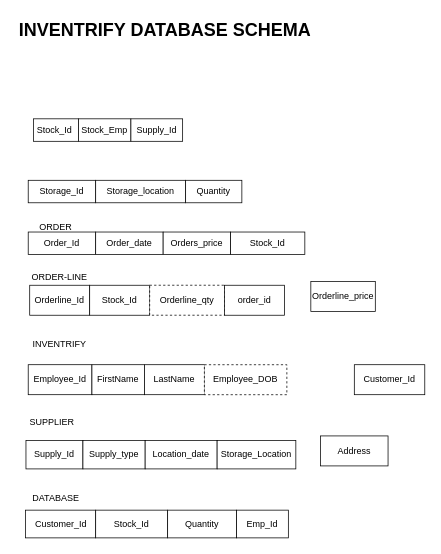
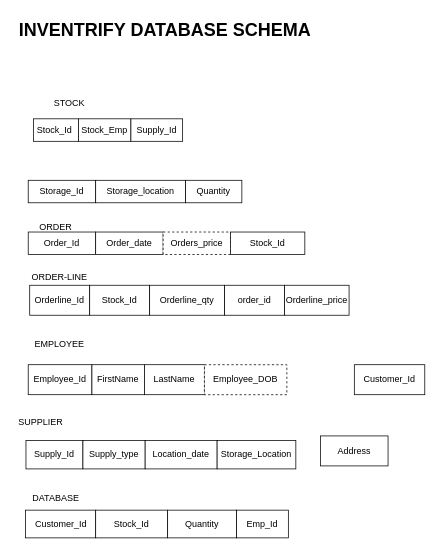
+ <mxCell id="3" value="STOCK" style="text;html=1;strokeColor=none;fillColor=none;align=center;verticalAlign=middle;whiteSpace=wrap;rounded=0;" parent="1" vertex="1"><mxGeometry x="62" y="123" width="60" height="30" as="geometry" /></mxCell>
- <mxCell id="11" value="Orders_price" style="rounded=0;whiteSpace=wrap;html=1;" parent="1" vertex="1"><mxGeometry x="217" y="309" width="90" height="30" as="geometry" /></mxCell>
+ <mxCell id="11" value="Orders_price" style="rounded=0;whiteSpace=wrap;html=1;dashed=1;" parent="1" vertex="1"><mxGeometry x="217" y="309" width="90" height="30" as="geometry" /></mxCell>
- <mxCell id="17" value="Orderline_price" style="rounded=0;whiteSpace=wrap;html=1;" parent="1" vertex="1"><mxGeometry x="414" y="375" width="86" height="40" as="geometry" /></mxCell>
+ <mxCell id="17" value="Orderline_price" style="rounded=0;whiteSpace=wrap;html=1;" parent="1" vertex="1"><mxGeometry x="379" y="380" width="86" height="40" as="geometry" /></mxCell>
- <mxCell id="15" value="Orderline_qty" style="rounded=0;whiteSpace=wrap;html=1;dashed=1;" parent="1" vertex="1"><mxGeometry x="199" y="380" width="100" height="40" as="geometry" /></mxCell>
+ <mxCell id="15" value="Orderline_qty" style="rounded=0;whiteSpace=wrap;html=1;" parent="1" vertex="1"><mxGeometry x="199" y="380" width="100" height="40" as="geometry" /></mxCell>
- <mxCell id="18" value="INVENTRIFY" style="text;html=1;strokeColor=none;fillColor=none;align=center;verticalAlign=middle;whiteSpace=wrap;rounded=0;" parent="1" vertex="1"><mxGeometry x="39" y="436" width="80" height="45" as="geometry" /></mxCell>
+ <mxCell id="18" value="EMPLOYEE" style="text;html=1;strokeColor=none;fillColor=none;align=center;verticalAlign=middle;whiteSpace=wrap;rounded=0;" parent="1" vertex="1"><mxGeometry x="39" y="436" width="80" height="45" as="geometry" /></mxCell>
- <mxCell id="24" value="SUPPLIER" style="text;html=1;strokeColor=none;fillColor=none;align=center;verticalAlign=middle;whiteSpace=wrap;rounded=0;" parent="1" vertex="1"><mxGeometry x="39" y="548" width="60" height="30" as="geometry" /></mxCell>
+ <mxCell id="24" value="SUPPLIER" style="text;html=1;strokeColor=none;fillColor=none;align=center;verticalAlign=middle;whiteSpace=wrap;rounded=0;" parent="1" vertex="1"><mxGeometry x="24" y="548" width="60" height="30" as="geometry" /></mxCell>
